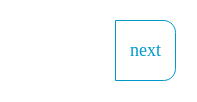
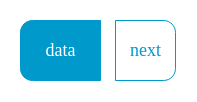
+ <mxCell id="2" value="data" style="verticalLabelPosition=middle;verticalAlign=middle;html=1;shape=mxgraph.basic.rect;fillColor2=none;strokeWidth=1;size=12;indent=5;rectStyle=square;topLeftStyle=rounded;bottomLeftStyle=rounded;fillColor=#0099CC;horizontal=1;labelPosition=center;align=center;fontSize=18;fontFamily=Consolas;fontColor=#FFFFFF;strokeColor=#0099CC;" parent="1" vertex="1"><mxGeometry x="20" y="20" width="80" height="60" as="geometry" /></mxCell>
